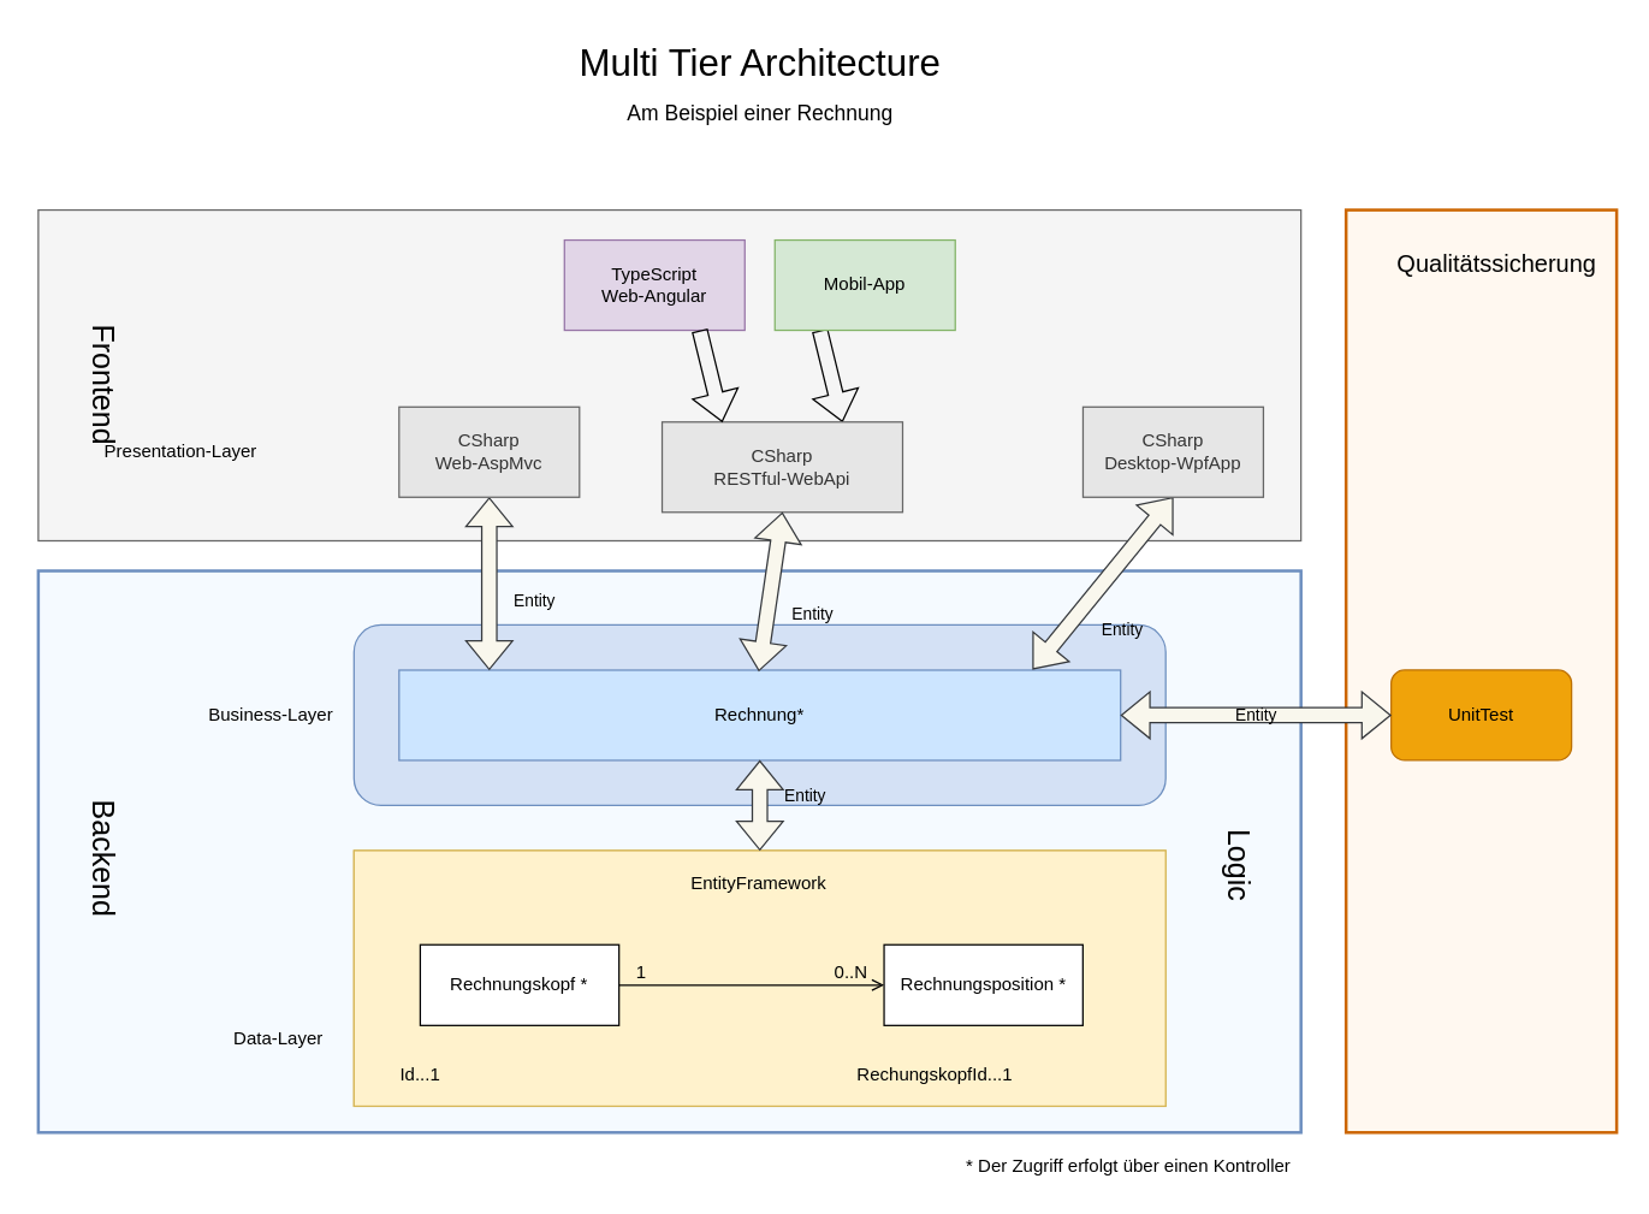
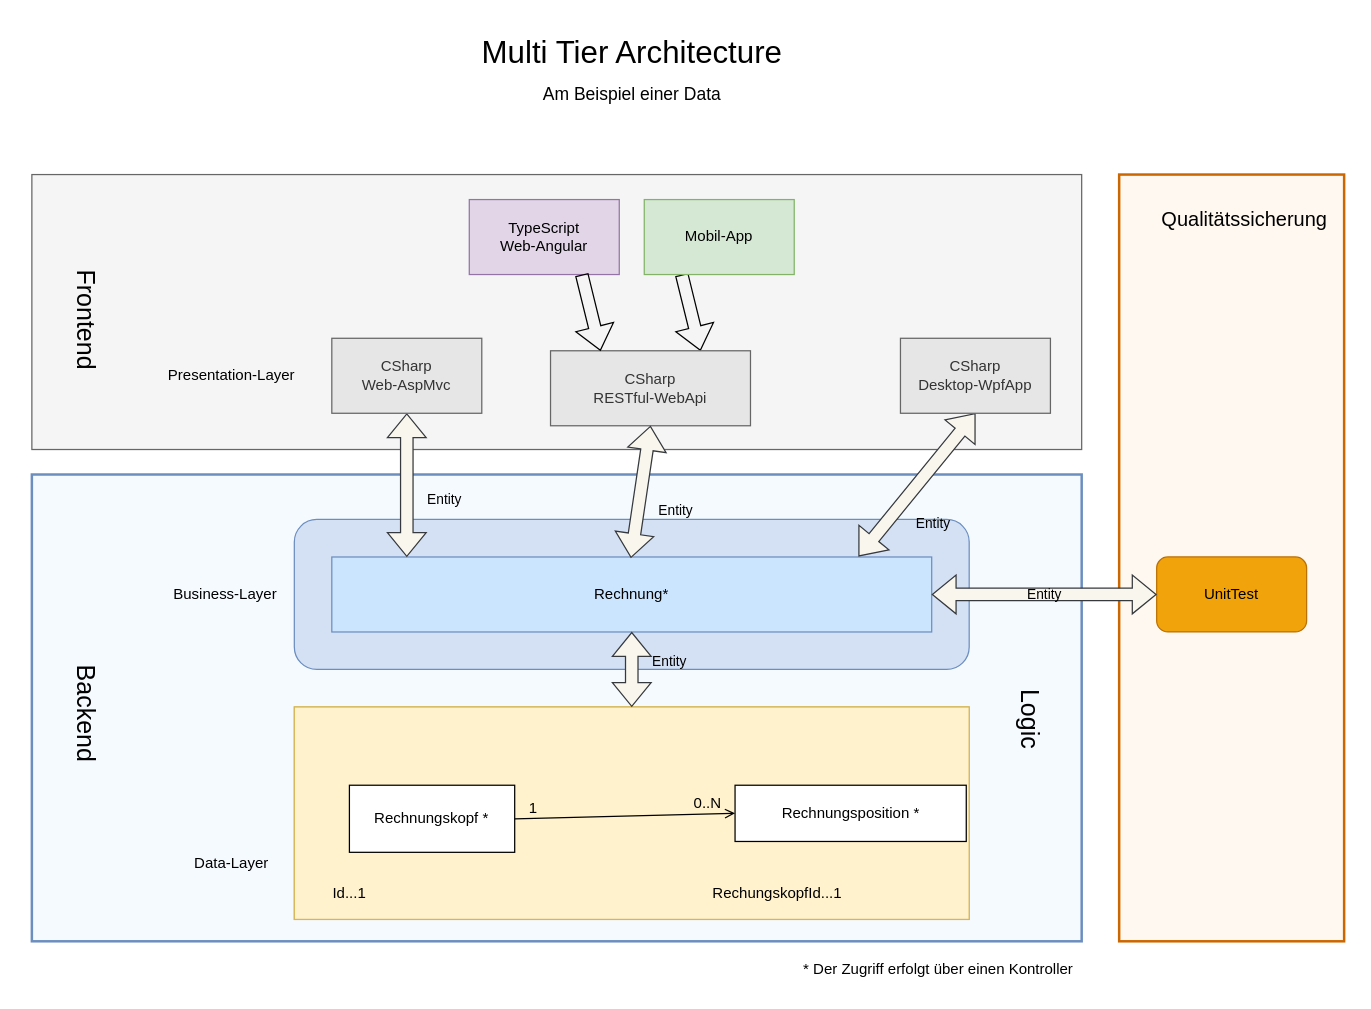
- <mxCell id="28" value="Am Beispiel einer Rechnung" style="text;html=1;align=center;verticalAlign=middle;resizable=0;points=[];autosize=1;strokeColor=none;fillColor=none;fontSize=14;" parent="1" vertex="1"><mxGeometry x="410" y="65" width="190" height="20" as="geometry" /></mxCell>
+ <mxCell id="28" value="Am Beispiel einer Data" style="text;html=1;align=center;verticalAlign=middle;resizable=0;points=[];autosize=1;strokeColor=none;fillColor=none;fontSize=14;" parent="1" vertex="1"><mxGeometry x="410" y="65" width="190" height="20" as="geometry" /></mxCell>
- <mxCell id="23" value="Presentation-Layer" style="text;html=1;strokeColor=none;fillColor=none;align=center;verticalAlign=middle;whiteSpace=wrap;rounded=0;" parent="1" vertex="1"><mxGeometry x="60" y="285" width="120" height="30" as="geometry" /></mxCell>
+ <mxCell id="23" value="Presentation-Layer" style="text;html=1;strokeColor=none;fillColor=none;align=center;verticalAlign=middle;whiteSpace=wrap;rounded=0;" parent="1" vertex="1"><mxGeometry x="125" y="285" width="120" height="30" as="geometry" /></mxCell>
- <mxCell id="15" value="EntityFramework" style="text;html=1;align=center;verticalAlign=middle;resizable=0;points=[];autosize=1;strokeColor=none;fillColor=none;" parent="6" vertex="1"><mxGeometry x="213.75" y="12.143" width="110" height="20" as="geometry" /></mxCell>
- <mxCell id="9" value="Rechnungsposition *" style="rounded=0;whiteSpace=wrap;html=1;" parent="6" vertex="1"><mxGeometry x="352.653" y="62.632" width="132.245" height="53.684" as="geometry" /></mxCell>
+ <mxCell id="9" value="Rechnungsposition *" style="rounded=0;whiteSpace=wrap;html=1;" parent="6" vertex="1"><mxGeometry x="352.653" y="62.632" width="185" height="45" as="geometry" /></mxCell>
